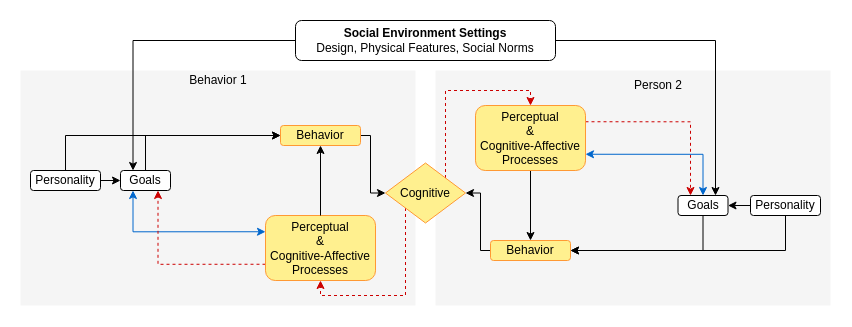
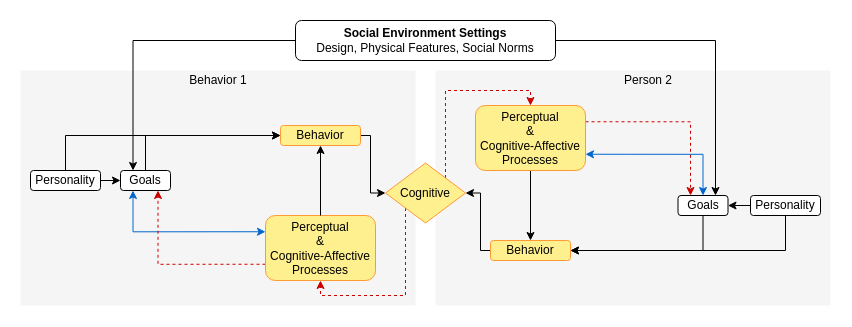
- <mxCell id="33" value="&lt;span style=&quot;font-size: 12px;&quot;&gt;Person 2&lt;/span&gt;" style="text;html=1;strokeColor=none;fillColor=none;align=center;verticalAlign=middle;whiteSpace=wrap;rounded=0;fontSize=12;fontStyle=0" parent="1" vertex="1"><mxGeometry x="617.5" y="75" width="80" height="20" as="geometry" /></mxCell>
+ <mxCell id="33" value="&lt;span style=&quot;font-size: 12px;&quot;&gt;Person 2&lt;/span&gt;" style="text;html=1;strokeColor=none;fillColor=none;align=center;verticalAlign=middle;whiteSpace=wrap;rounded=0;fontSize=12;fontStyle=0" parent="1" vertex="1"><mxGeometry x="607.5" y="70" width="80" height="20" as="geometry" /></mxCell>
